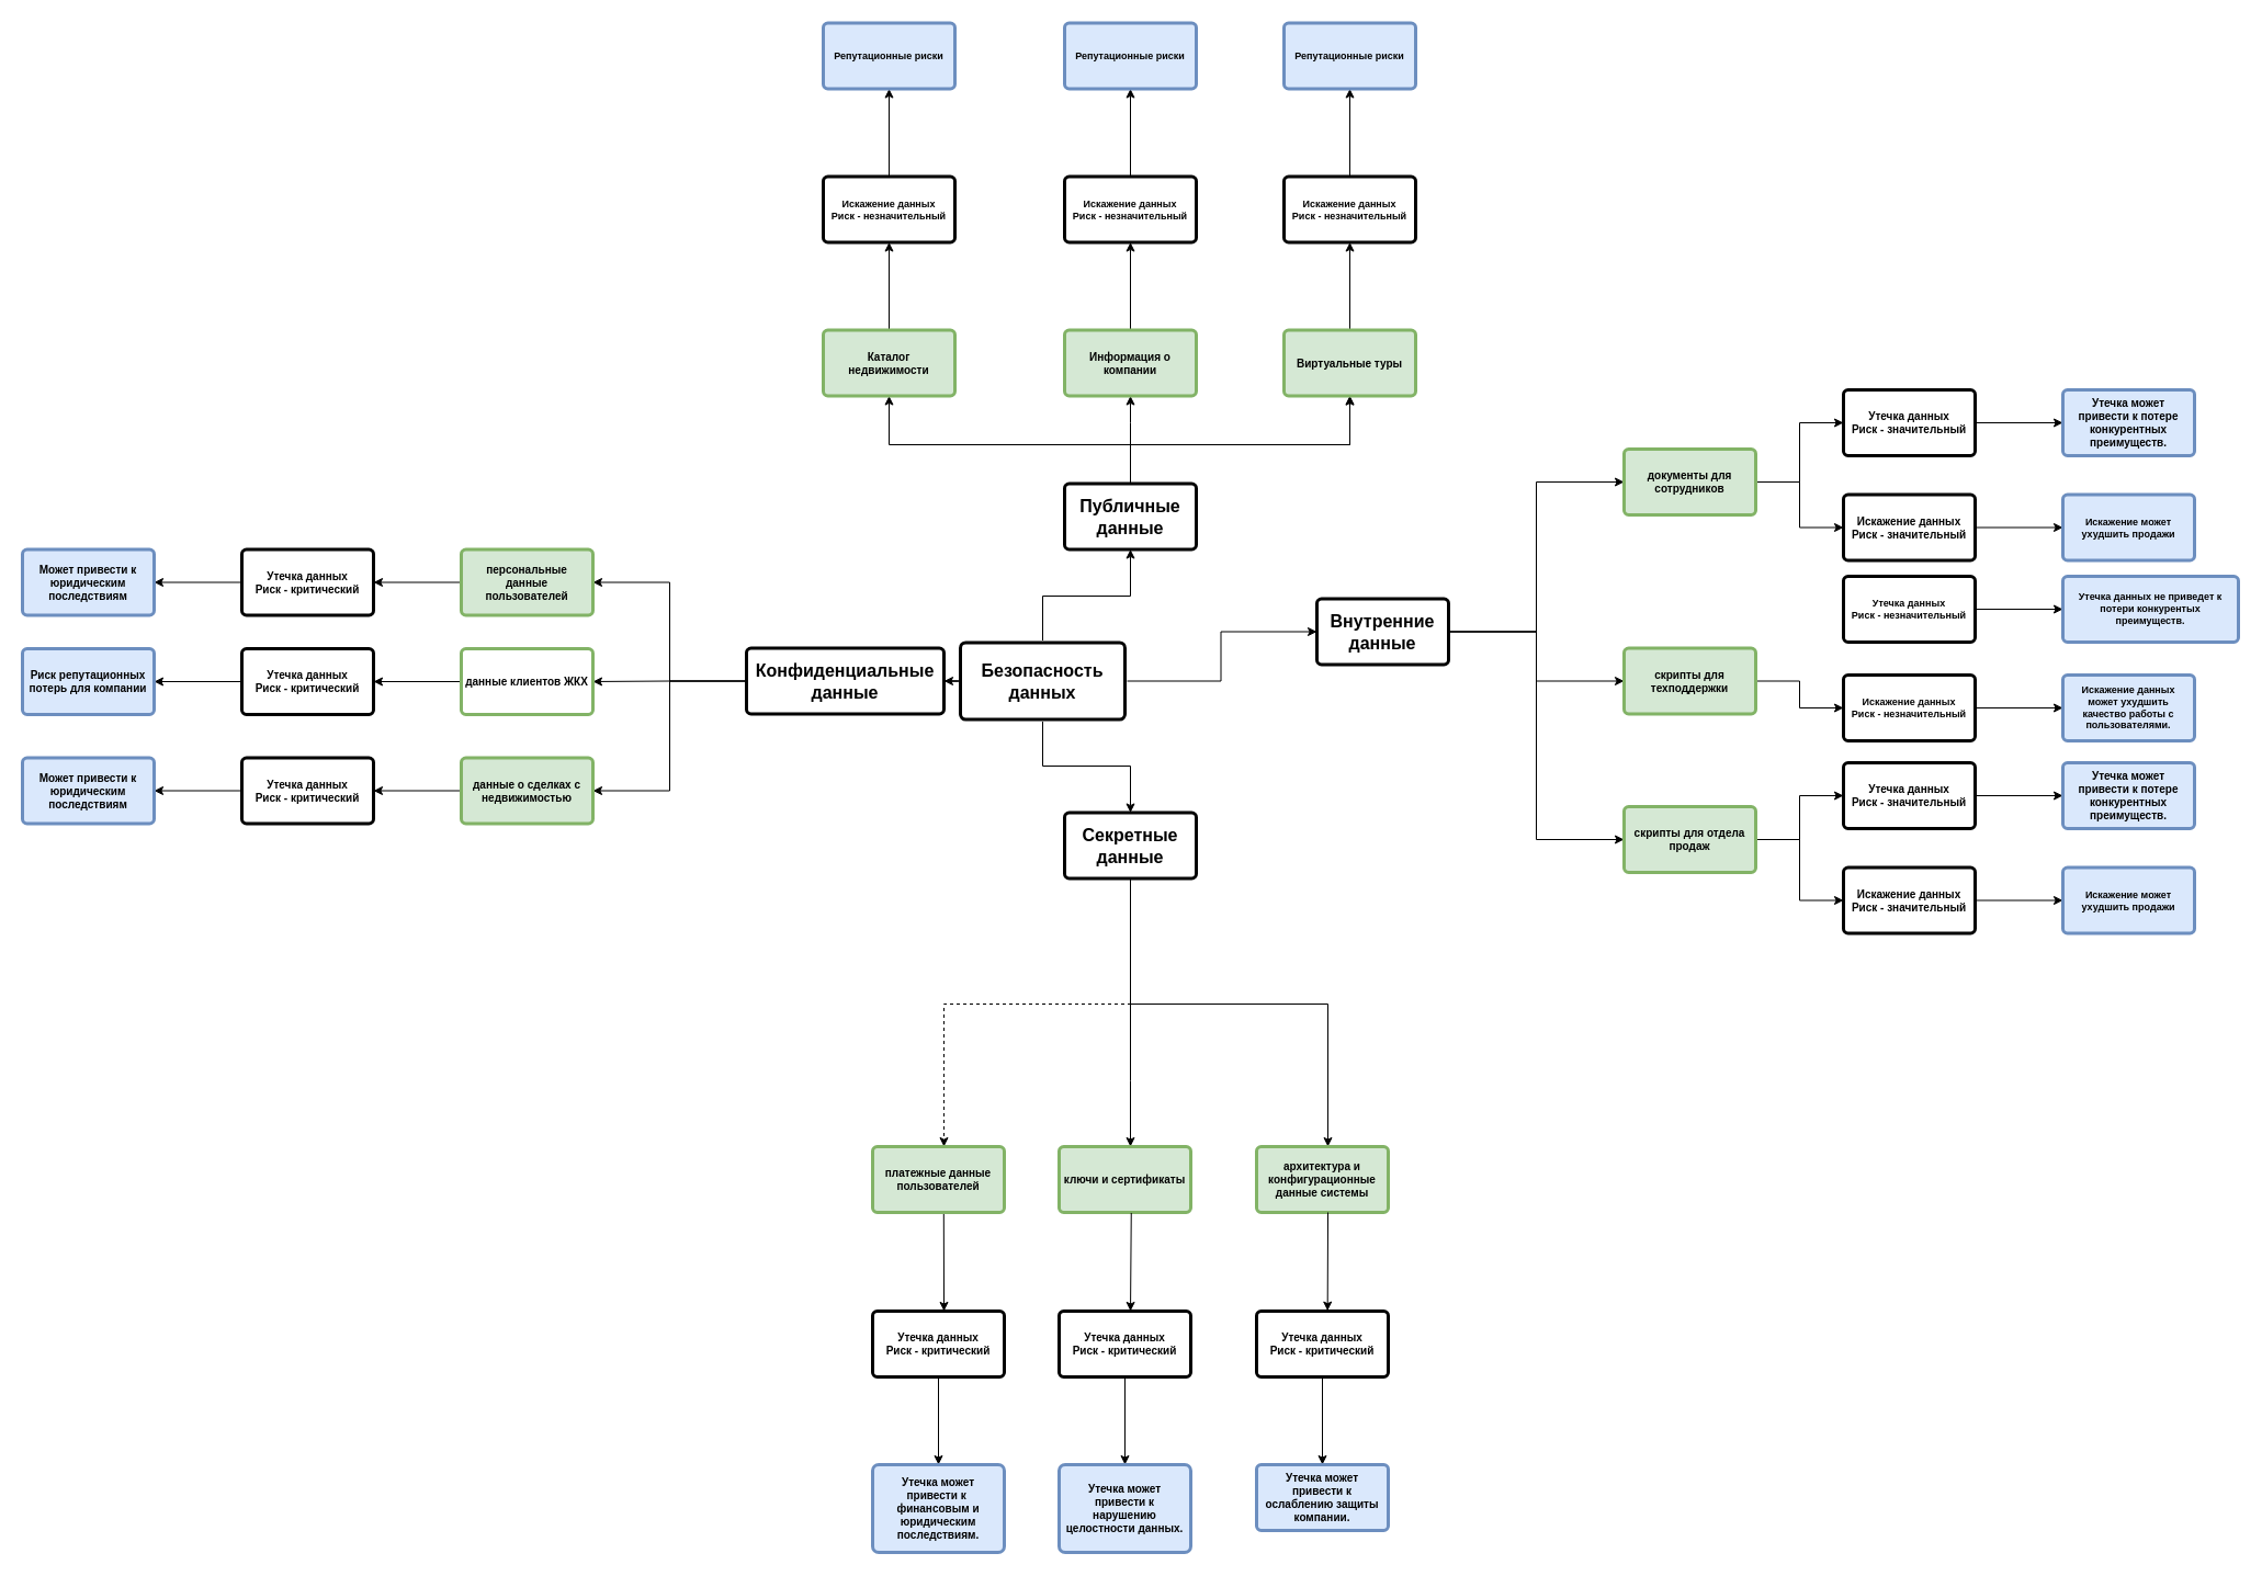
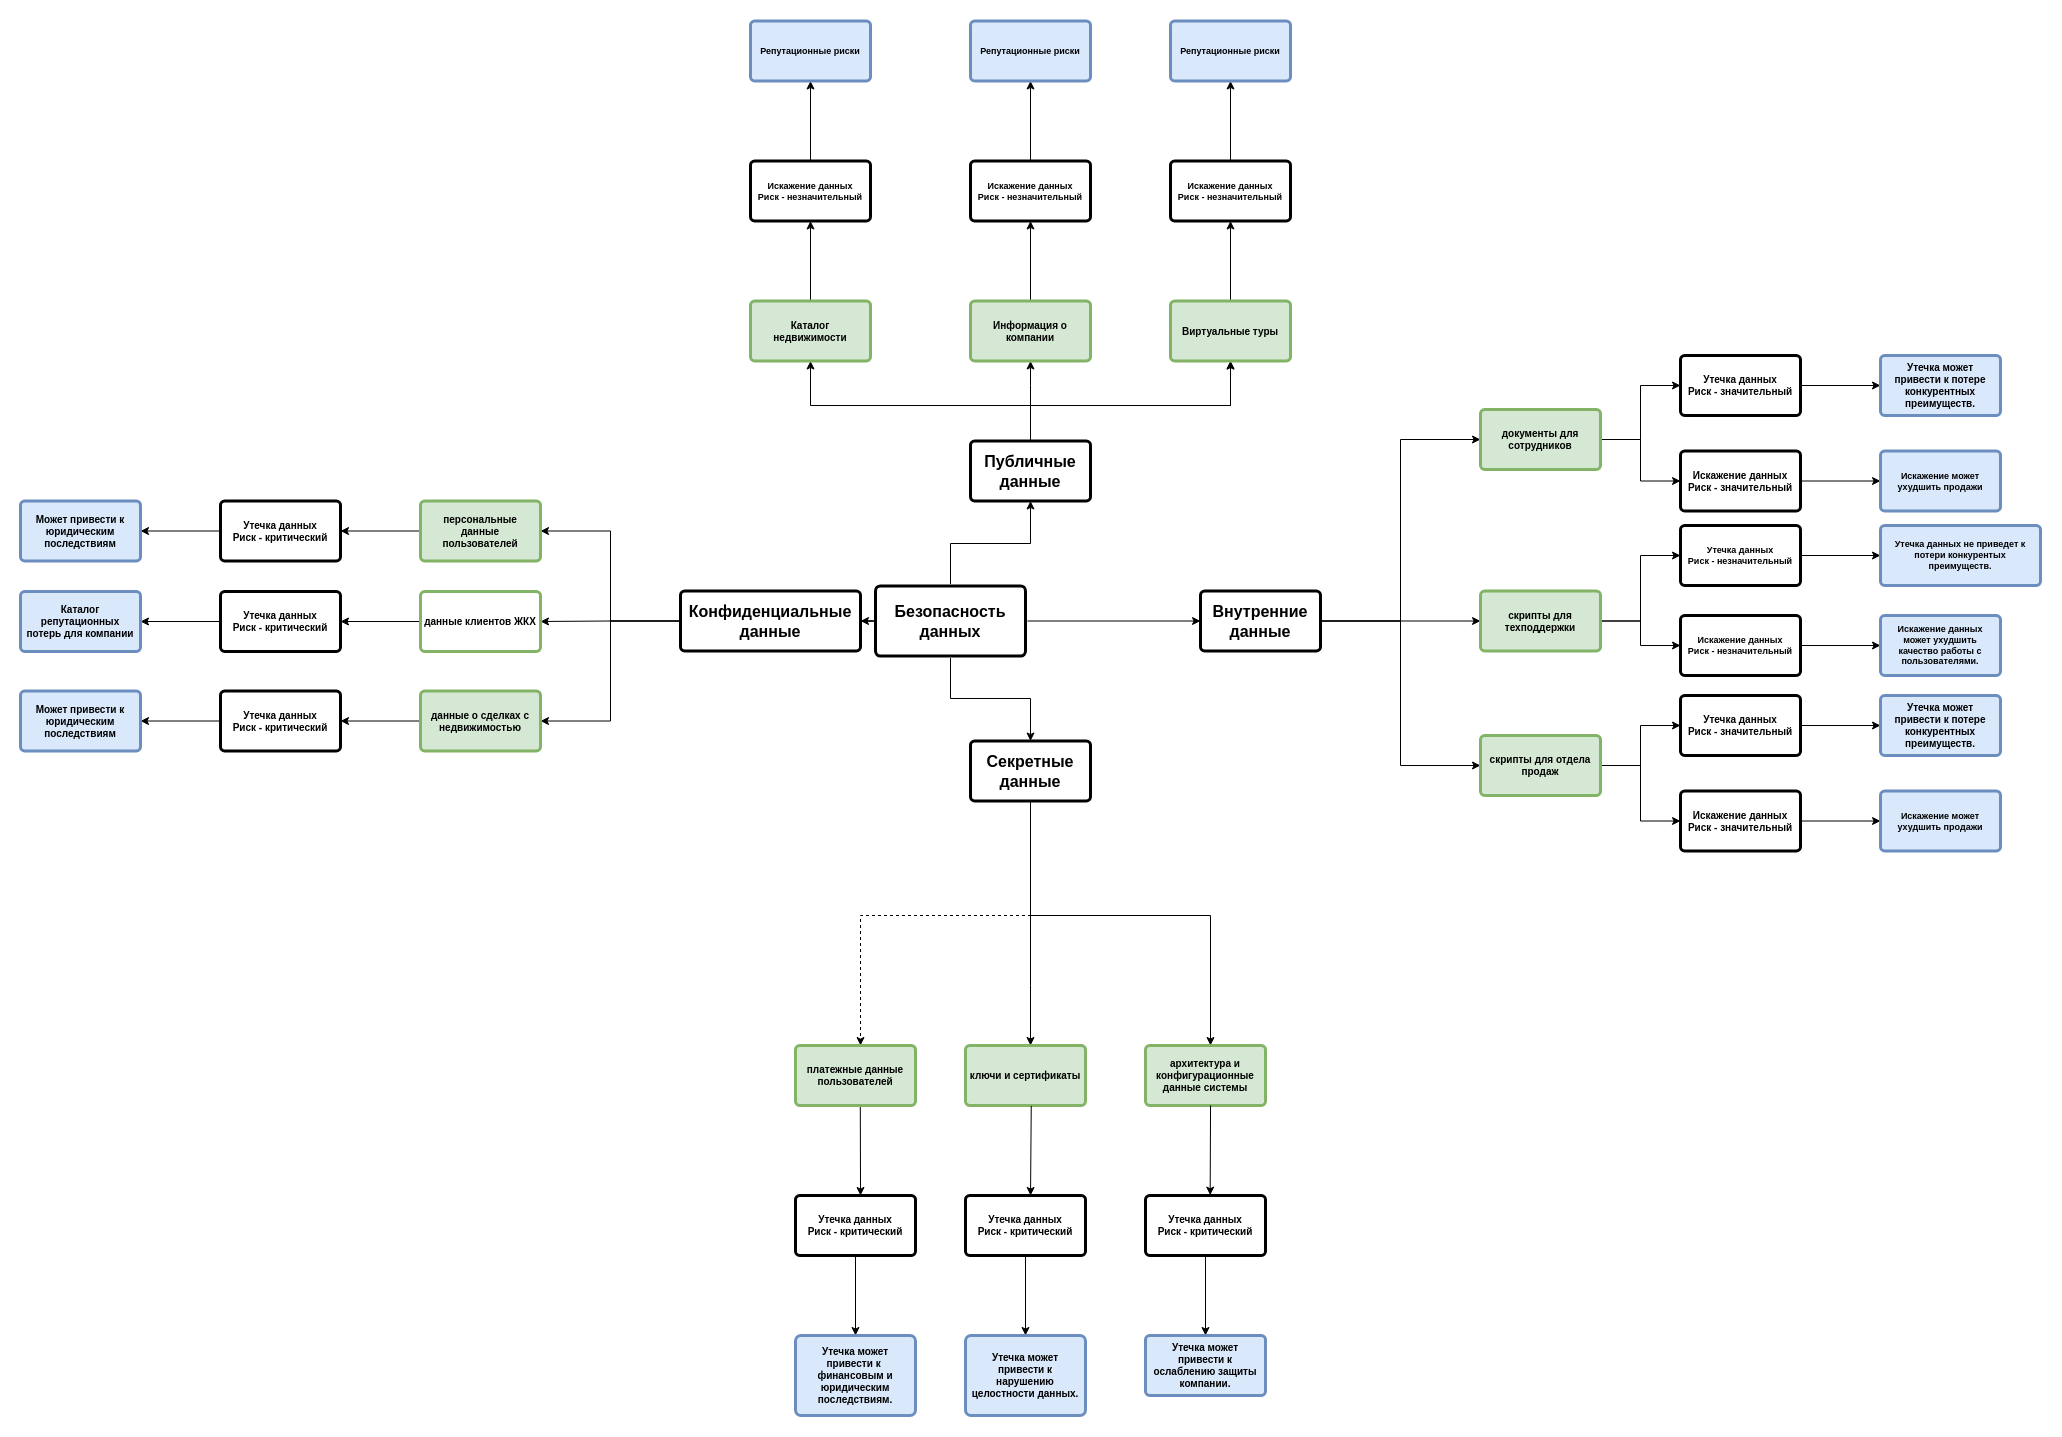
+ <mxCell id="42" value="" style="edgeStyle=orthogonalEdgeStyle;rounded=0;orthogonalLoop=1;jettySize=auto;html=1;entryX=0;entryY=0.5;entryDx=0;entryDy=0;" parent="1" source="44" target="55" edge="1"><mxGeometry relative="1" as="geometry" /></mxCell>
- <mxCell id="15" value="Внутренние данные" style="whiteSpace=wrap;html=1;fontSize=16;rounded=1;shadow=0;labelBackgroundColor=none;strokeWidth=3;fontStyle=1;spacing=5;arcSize=7;" parent="1" vertex="1"><mxGeometry x="1200" y="545.5" width="120" height="60" as="geometry" /></mxCell>
+ <mxCell id="15" value="Внутренние данные" style="whiteSpace=wrap;html=1;fontSize=16;rounded=1;shadow=0;labelBackgroundColor=none;strokeWidth=3;fontStyle=1;spacing=5;arcSize=7;" parent="1" vertex="1"><mxGeometry x="1200" y="590.5" width="120" height="60" as="geometry" /></mxCell>
- <mxCell id="77" value="Риск репутационных потерь для компании" style="whiteSpace=wrap;html=1;fontSize=10;fillColor=#dae8fc;strokeColor=#6c8ebf;rounded=1;shadow=0;labelBackgroundColor=none;strokeWidth=3;fontStyle=1;spacing=5;arcSize=7;" parent="1" vertex="1"><mxGeometry x="20" y="591" width="120" height="60" as="geometry" /></mxCell>
+ <mxCell id="77" value="Каталог репутационных потерь для компании" style="whiteSpace=wrap;html=1;fontSize=10;fillColor=#dae8fc;strokeColor=#6c8ebf;rounded=1;shadow=0;labelBackgroundColor=none;strokeWidth=3;fontStyle=1;spacing=5;arcSize=7;" parent="1" vertex="1"><mxGeometry x="20" y="591" width="120" height="60" as="geometry" /></mxCell>
